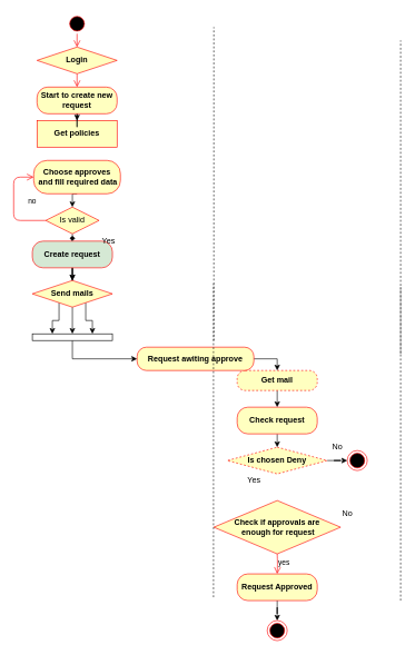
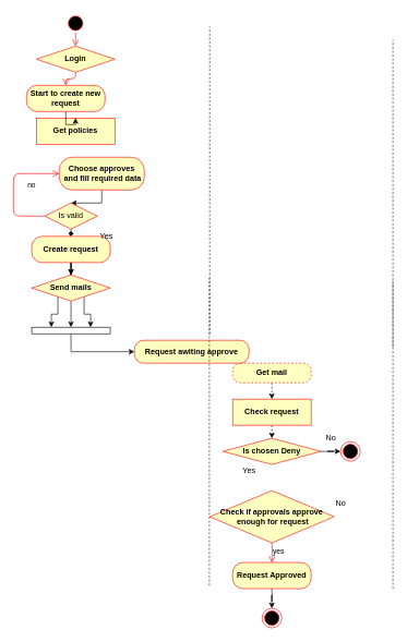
- <mxCell id="18" value="&lt;b&gt;Start to create new request&lt;br&gt;&lt;/b&gt;" style="rounded=1;whiteSpace=wrap;html=1;arcSize=40;fontColor=#000000;fillColor=#ffffc0;strokeColor=#ff0000;" vertex="1" parent="1"><mxGeometry x="55" y="130" width="120" height="40" as="geometry" /></mxCell>
+ <mxCell id="18" value="&lt;b&gt;Start to create new request&lt;br&gt;&lt;/b&gt;" style="rounded=1;whiteSpace=wrap;html=1;arcSize=40;fontColor=#000000;fillColor=#ffffc0;strokeColor=#ff0000;" vertex="1" parent="1"><mxGeometry x="40" y="130" width="120" height="40" as="geometry" /></mxCell>
- <mxCell id="8" value="&lt;span style=&quot;font-weight: 700 ; white-space: nowrap&quot;&gt;Choose approves&lt;br&gt;&amp;nbsp;and fill&amp;nbsp;&lt;/span&gt;&lt;span style=&quot;white-space: nowrap&quot;&gt;&lt;b&gt;required data&lt;br&gt;&lt;/b&gt;&lt;/span&gt;" style="rounded=1;whiteSpace=wrap;html=1;arcSize=40;fontColor=#000000;fillColor=#ffffc0;strokeColor=#ff0000;" vertex="1" parent="1"><mxGeometry x="50" y="240" width="130" height="50" as="geometry" /></mxCell>
+ <mxCell id="8" value="&lt;span style=&quot;font-weight: 700 ; white-space: nowrap&quot;&gt;Choose approves&lt;br&gt;&amp;nbsp;and fill&amp;nbsp;&lt;/span&gt;&lt;span style=&quot;white-space: nowrap&quot;&gt;&lt;b&gt;required data&lt;br&gt;&lt;/b&gt;&lt;/span&gt;" style="rounded=1;whiteSpace=wrap;html=1;arcSize=40;fontColor=#000000;fillColor=#ffffc0;strokeColor=#ff0000;" vertex="1" parent="1"><mxGeometry x="90" y="240" width="130" height="50" as="geometry" /></mxCell>
- <mxCell id="11" value="&lt;span style=&quot;font-weight: 700 ; white-space: nowrap&quot;&gt;Create request&lt;/span&gt;" style="rounded=1;whiteSpace=wrap;html=1;arcSize=40;fontColor=#000000;fillColor=#d5e8d4;strokeColor=#ff0000;" vertex="1" parent="1"><mxGeometry x="48" y="361" width="120" height="40" as="geometry" /></mxCell>
+ <mxCell id="11" value="&lt;span style=&quot;font-weight: 700 ; white-space: nowrap&quot;&gt;Create request&lt;/span&gt;" style="rounded=1;whiteSpace=wrap;html=1;arcSize=40;fontColor=#000000;fillColor=#ffffc0;strokeColor=#ff0000;" vertex="1" parent="1"><mxGeometry x="48" y="361" width="120" height="40" as="geometry" /></mxCell>
- <mxCell id="34" style="edgeStyle=orthogonalEdgeStyle;rounded=0;orthogonalLoop=1;jettySize=auto;html=1;exitX=1;exitY=0.5;exitDx=0;exitDy=0;entryX=0.5;entryY=0;entryDx=0;entryDy=0;" edge="1" parent="1" source="35" target="27"><mxGeometry relative="1" as="geometry" /></mxCell>
- <mxCell id="26" style="edgeStyle=orthogonalEdgeStyle;rounded=0;orthogonalLoop=1;jettySize=auto;html=1;exitX=0.5;exitY=1;exitDx=0;exitDy=0;entryX=0.5;entryY=0;entryDx=0;entryDy=0;" edge="1" parent="1" source="27" target="29"><mxGeometry relative="1" as="geometry" /></mxCell>
+ <mxCell id="26" style="edgeStyle=orthogonalEdgeStyle;rounded=0;orthogonalLoop=1;jettySize=auto;html=1;exitX=0.5;exitY=1;exitDx=0;exitDy=0;entryX=0.5;entryY=0;entryDx=0;entryDy=0;dashed=1;" edge="1" parent="1" source="27" target="29"><mxGeometry relative="1" as="geometry" /></mxCell>
- <mxCell id="29" value="&lt;span style=&quot;font-weight: 700 ; white-space: nowrap&quot;&gt;Check request&lt;br&gt;&lt;/span&gt;" style="rounded=1;whiteSpace=wrap;html=1;arcSize=40;fontColor=#000000;fillColor=#ffffc0;strokeColor=#ff0000;" vertex="1" parent="1"><mxGeometry x="355" y="610" width="120" height="40" as="geometry" /></mxCell>
+ <mxCell id="29" value="&lt;span style=&quot;font-weight: 700 ; white-space: nowrap&quot;&gt;Check request&lt;br&gt;&lt;/span&gt;" style="whiteSpace=wrap;html=1;arcSize=40;fontColor=#000000;fillColor=#ffffc0;strokeColor=#ff0000;rounded=0;" vertex="1" parent="1"><mxGeometry x="355" y="610" width="120" height="40" as="geometry" /></mxCell>
- <mxCell id="28" style="edgeStyle=orthogonalEdgeStyle;rounded=0;orthogonalLoop=1;jettySize=auto;html=1;exitX=0.5;exitY=1;exitDx=0;exitDy=0;entryX=0.5;entryY=0;entryDx=0;entryDy=0;" edge="1" parent="1" source="29" target="36"><mxGeometry relative="1" as="geometry" /></mxCell>
+ <mxCell id="28" style="edgeStyle=orthogonalEdgeStyle;rounded=0;orthogonalLoop=1;jettySize=auto;html=1;exitX=0.5;exitY=1;exitDx=0;exitDy=0;entryX=0.5;entryY=0;entryDx=0;entryDy=0;dashed=1;" edge="1" parent="1" source="29" target="36"><mxGeometry relative="1" as="geometry" /></mxCell>
- <mxCell id="36" value="&lt;span style=&quot;white-space: nowrap&quot;&gt;&lt;b&gt;Is chosen Deny&lt;/b&gt;&lt;/span&gt;" style="rhombus;whiteSpace=wrap;html=1;fillColor=#ffffc0;strokeColor=#ff0000;dashed=1;" vertex="1" parent="1"><mxGeometry x="340" y="670" width="150" height="40" as="geometry" /></mxCell>
+ <mxCell id="36" value="&lt;span style=&quot;white-space: nowrap&quot;&gt;&lt;b&gt;Is chosen Deny&lt;/b&gt;&lt;/span&gt;" style="rhombus;whiteSpace=wrap;html=1;fillColor=#ffffc0;strokeColor=#ff0000;" vertex="1" parent="1"><mxGeometry x="340" y="670" width="150" height="40" as="geometry" /></mxCell>
- <mxCell id="30" value="&lt;span style=&quot;font-weight: 700 ; white-space: nowrap&quot;&gt;Check if approvals are&lt;br&gt;&amp;nbsp;&lt;/span&gt;&lt;span style=&quot;white-space: nowrap&quot;&gt;&lt;b&gt;enough for request&lt;/b&gt;&lt;/span&gt;" style="rhombus;whiteSpace=wrap;html=1;fillColor=#ffffc0;strokeColor=#ff0000;" vertex="1" parent="1"><mxGeometry x="320" y="750" width="190" height="80" as="geometry" /></mxCell>
+ <mxCell id="30" value="&lt;span style=&quot;font-weight: 700 ; white-space: nowrap&quot;&gt;Check if approvals approve&lt;br&gt;&amp;nbsp;&lt;/span&gt;&lt;span style=&quot;white-space: nowrap&quot;&gt;&lt;b&gt;enough for request&lt;/b&gt;&lt;/span&gt;" style="rhombus;whiteSpace=wrap;html=1;fillColor=#ffffc0;strokeColor=#ff0000;" vertex="1" parent="1"><mxGeometry x="320" y="750" width="190" height="80" as="geometry" /></mxCell>
